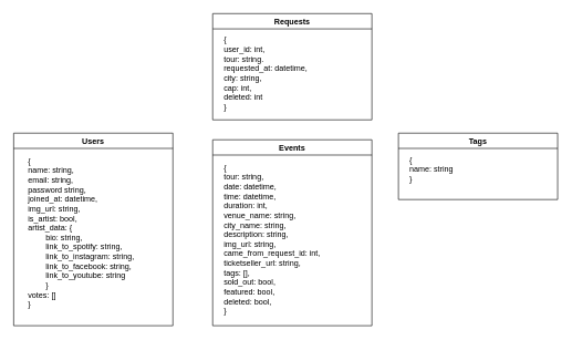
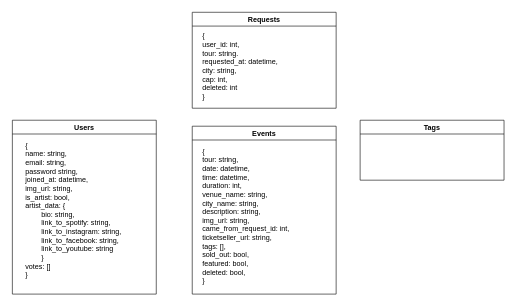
- <mxCell id="7" value="{&lt;br&gt;name: string&lt;br&gt;}" style="text;html=1;align=left;verticalAlign=middle;resizable=0;points=[];autosize=1;strokeColor=none;" vertex="1" parent="1"><mxGeometry x="615" y="230" width="80" height="50" as="geometry" /></mxCell>
